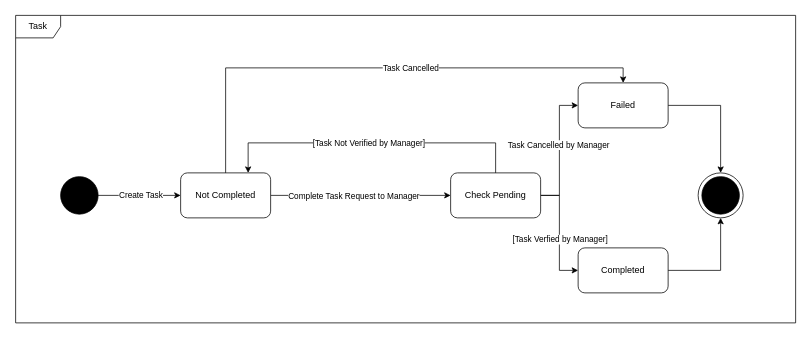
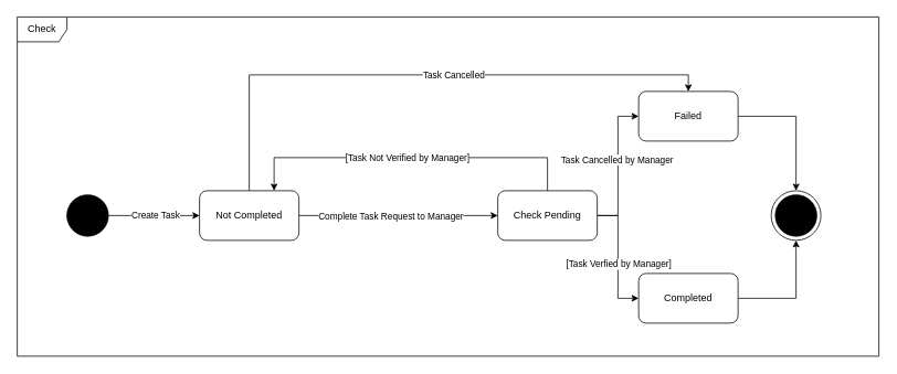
- <mxCell id="23" value="Task" style="shape=umlFrame;whiteSpace=wrap;html=1;fillColor=#FFFFFF;" vertex="1" parent="1"><mxGeometry x="20" y="20" width="1040" height="410" as="geometry" /></mxCell>
+ <mxCell id="23" value="Check" style="shape=umlFrame;whiteSpace=wrap;html=1;fillColor=#FFFFFF;" vertex="1" parent="1"><mxGeometry x="20" y="20" width="1040" height="410" as="geometry" /></mxCell>
